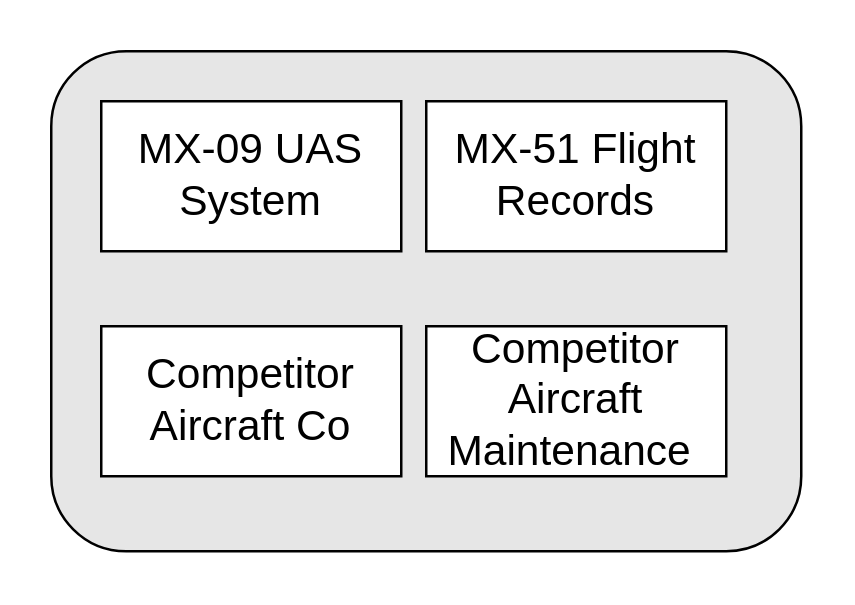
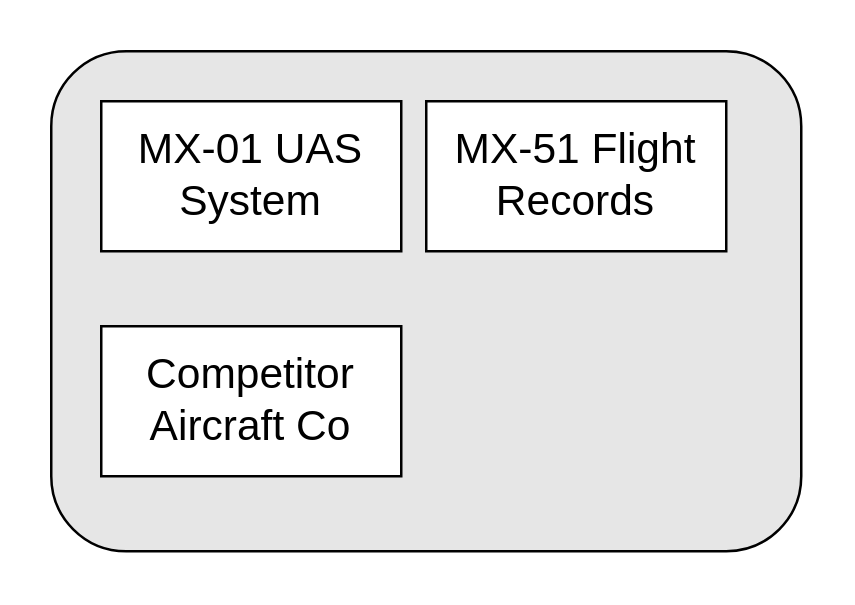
- <mxCell id="3" value="MX-09 UAS System" style="rounded=0;whiteSpace=wrap;html=1;fontSize=17;" vertex="1" parent="1"><mxGeometry x="40" y="40" width="120" height="60" as="geometry" /></mxCell>
+ <mxCell id="3" value="MX-01 UAS System" style="rounded=0;whiteSpace=wrap;html=1;fontSize=17;" vertex="1" parent="1"><mxGeometry x="40" y="40" width="120" height="60" as="geometry" /></mxCell>
- <mxCell id="6" value="Competitor Aircraft Maintenance&amp;nbsp;" style="rounded=0;whiteSpace=wrap;html=1;fontSize=17;" vertex="1" parent="1"><mxGeometry x="170" y="130" width="120" height="60" as="geometry" /></mxCell>
